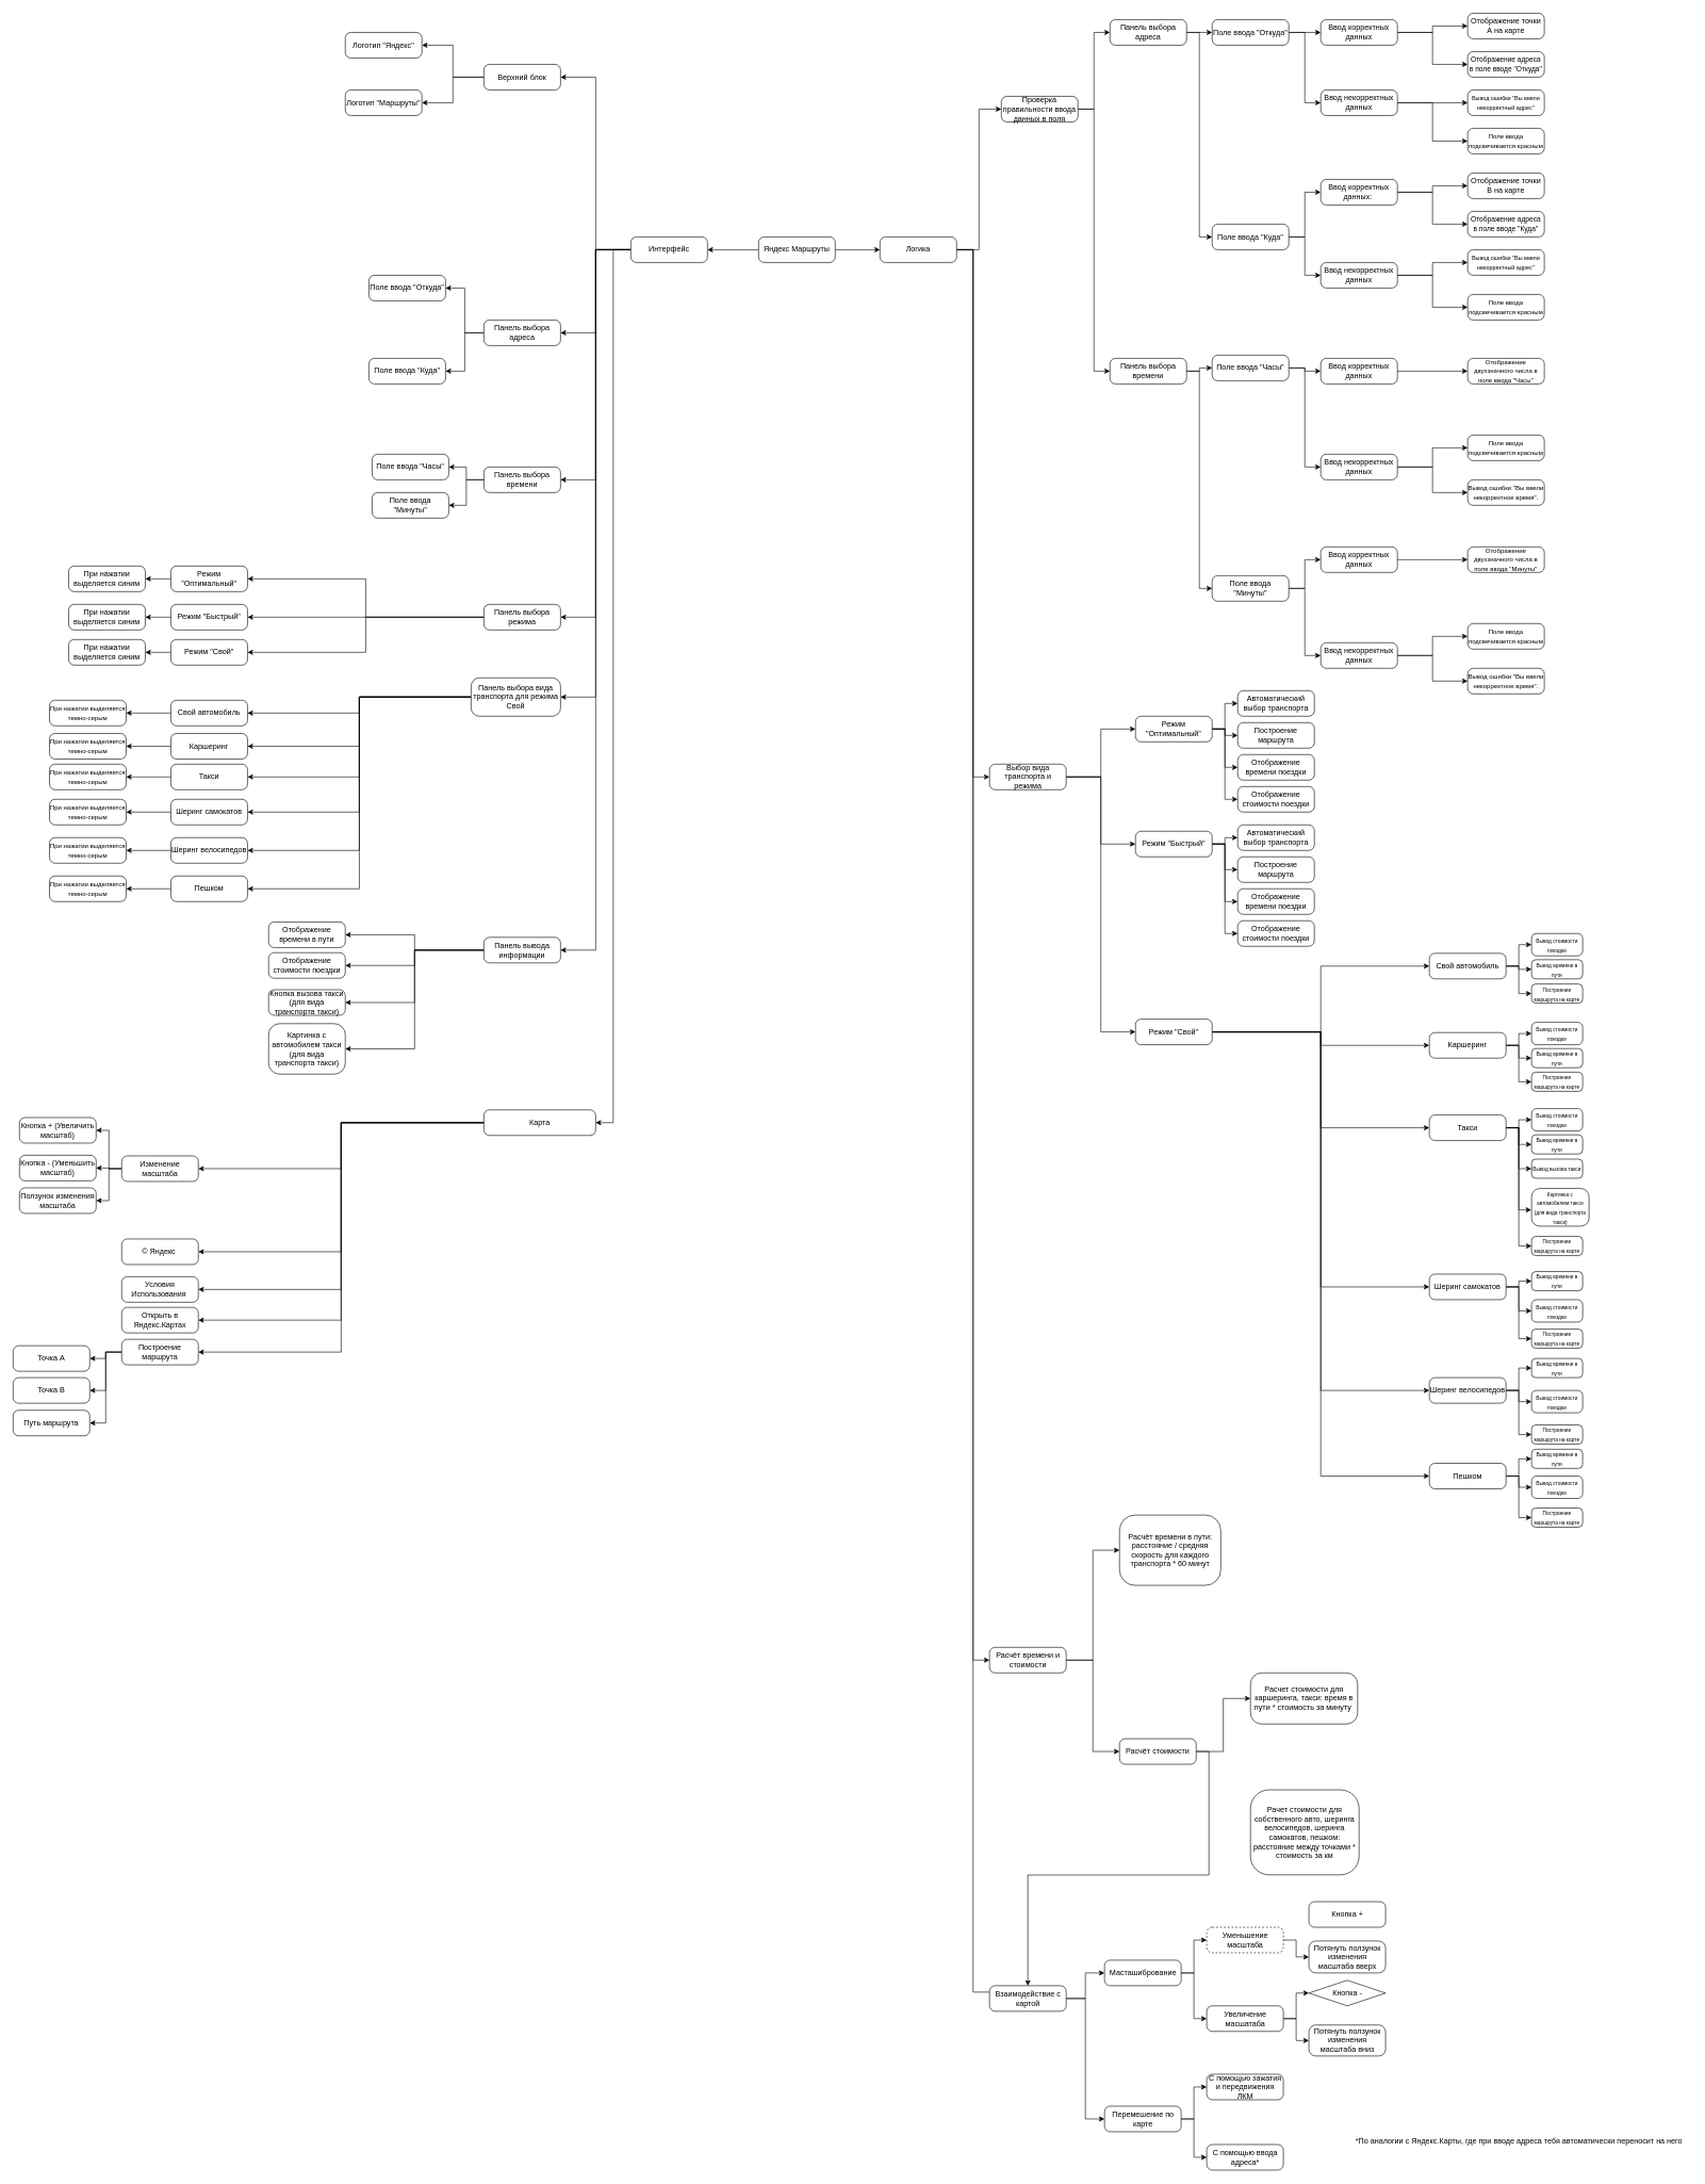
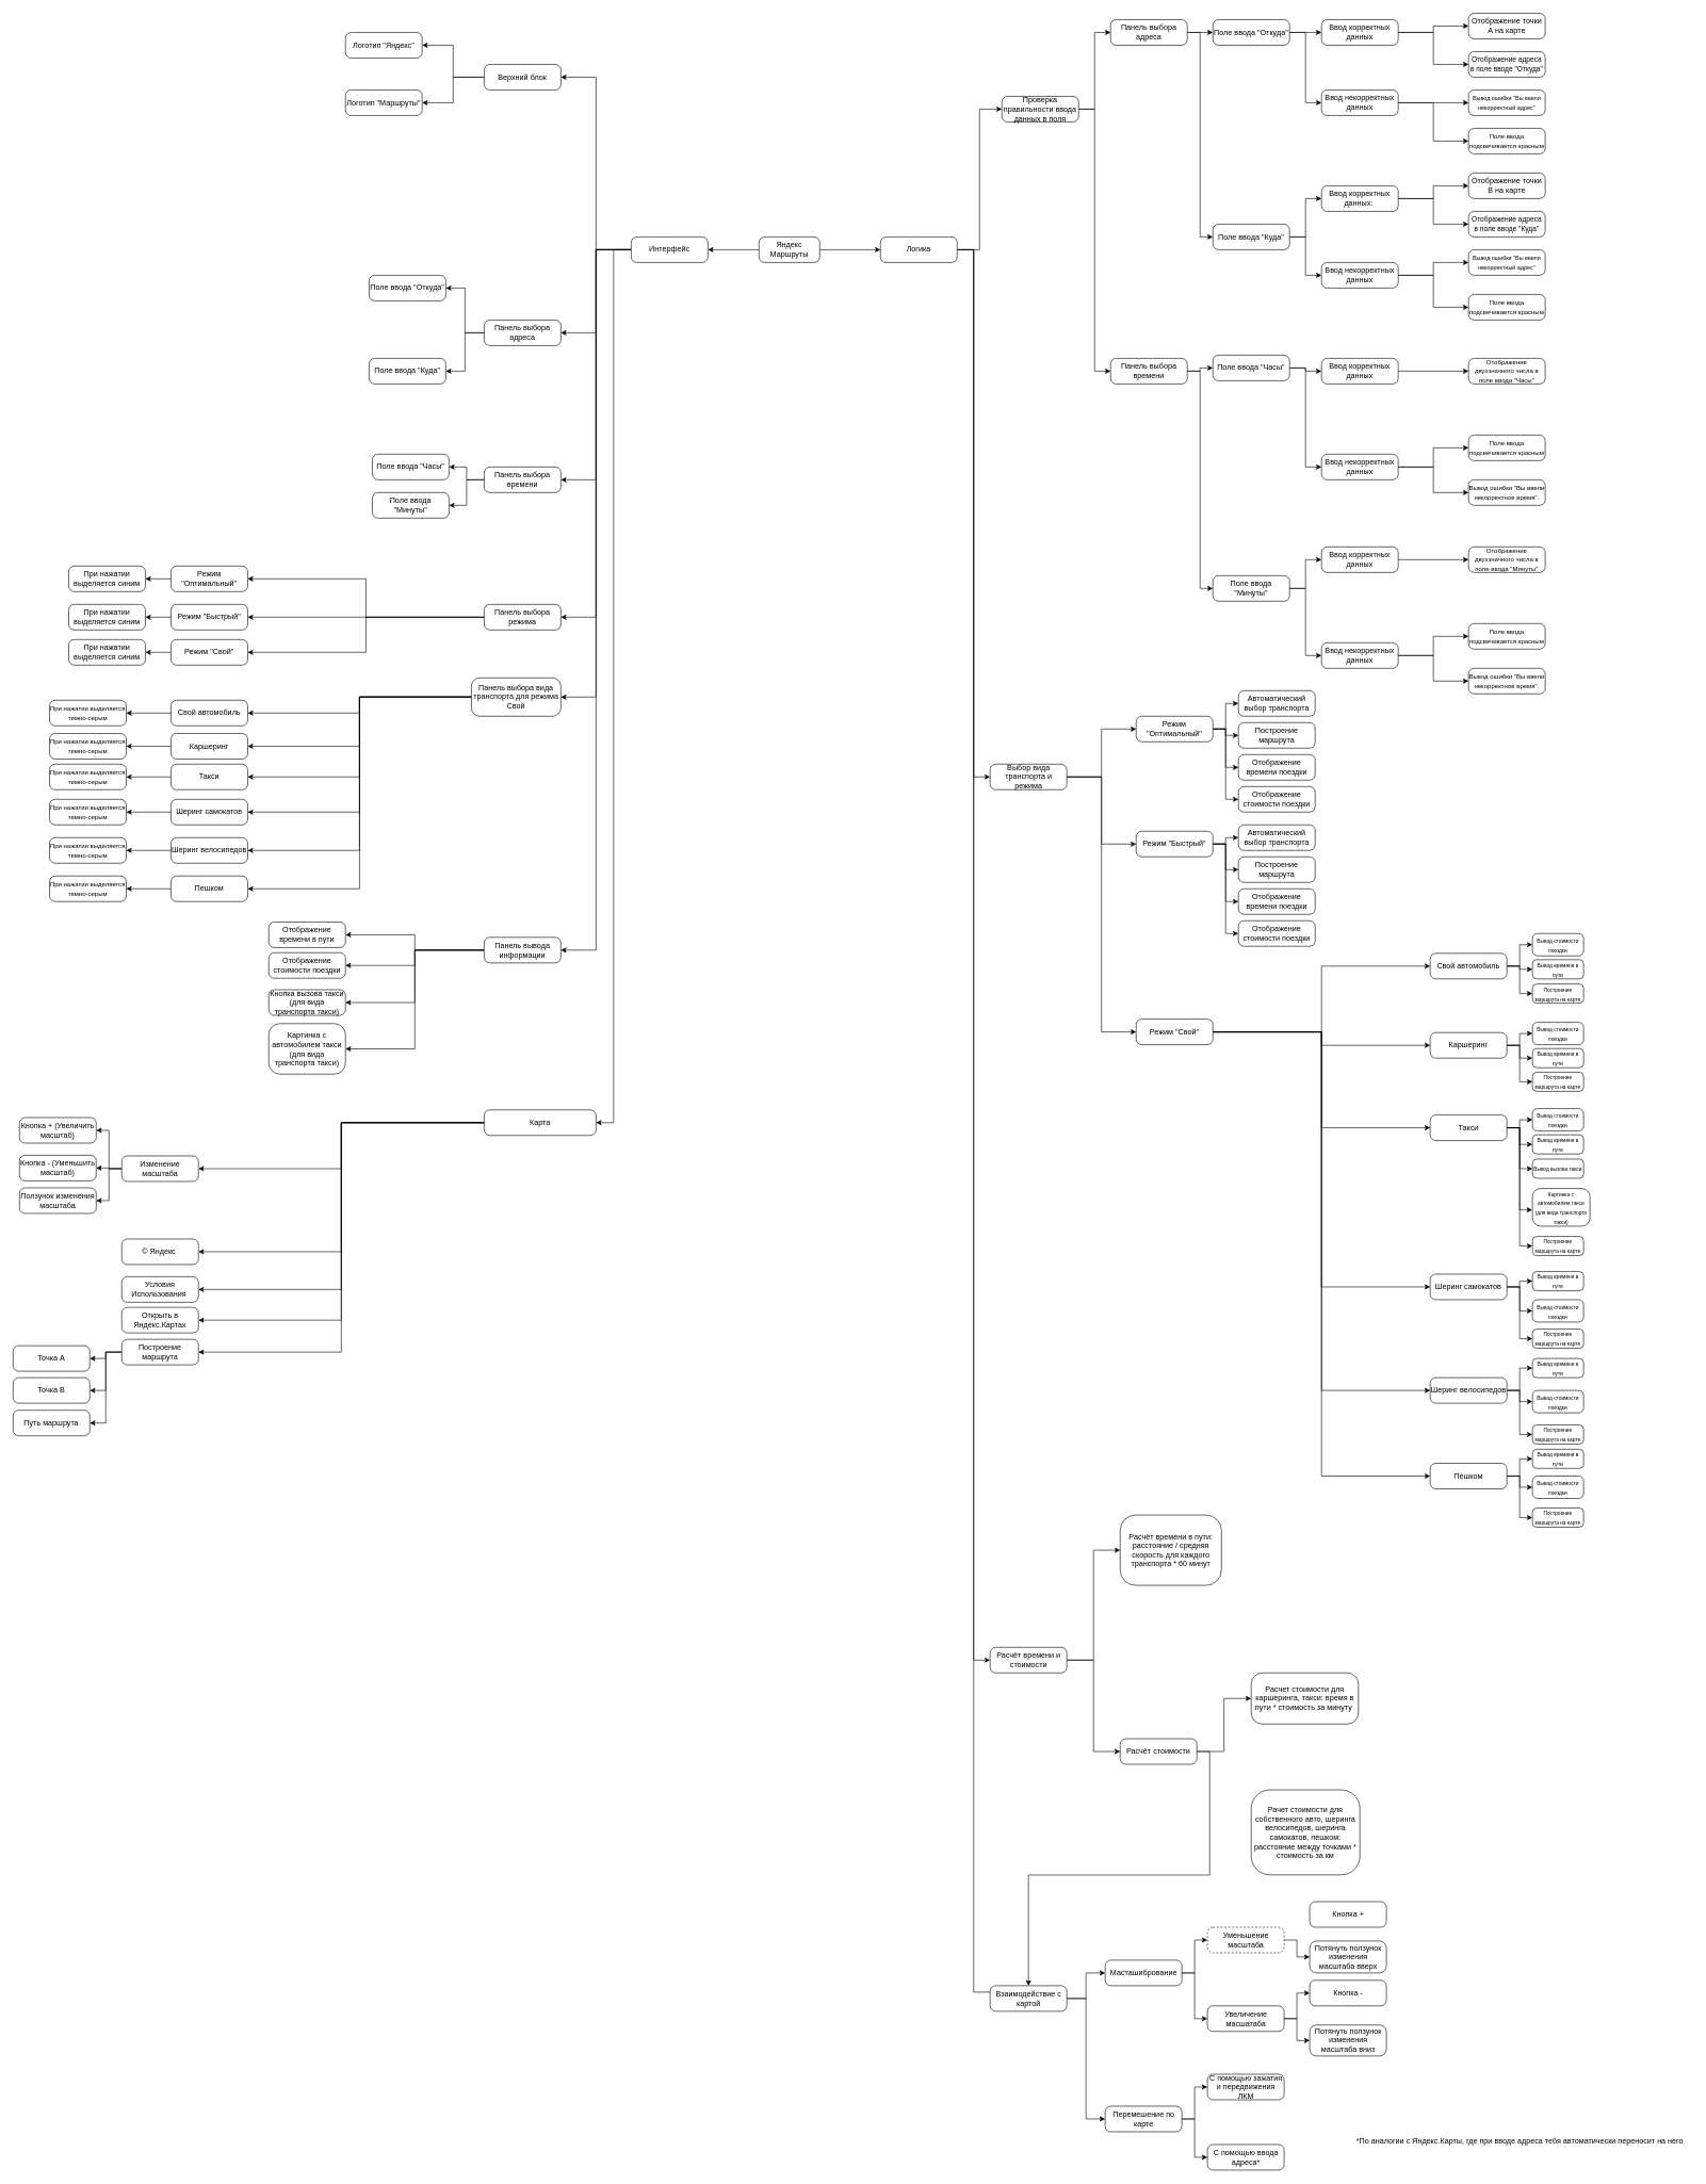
- <mxCell id="135" value="Ввод корректных данных:&amp;nbsp;" style="rounded=1;whiteSpace=wrap;html=1;arcSize=22;" parent="1" vertex="1"><mxGeometry x="2067" y="280" width="120" height="40" as="geometry" /></mxCell>
+ <mxCell id="135" value="Ввод корректных данных:&amp;nbsp;" style="rounded=1;whiteSpace=wrap;html=1;arcSize=22;" parent="1" vertex="1"><mxGeometry x="2067" y="290" width="120" height="40" as="geometry" /></mxCell>
- <mxCell id="4" value="Яндекс Маршруты" style="rounded=1;whiteSpace=wrap;html=1;arcSize=22;" parent="1" vertex="1"><mxGeometry x="1187" y="370" width="120" height="40" as="geometry" /></mxCell>
+ <mxCell id="4" value="Яндекс Маршруты" style="rounded=1;whiteSpace=wrap;html=1;arcSize=22;" parent="1" vertex="1"><mxGeometry x="1187" y="370" width="95" height="40" as="geometry" /></mxCell>
- <mxCell id="245" value="Кнопка -" style="rhombus;whiteSpace=wrap;html=1;arcSize=22;" parent="1" vertex="1"><mxGeometry x="2048.5" y="3098" width="120" height="40" as="geometry" /></mxCell>
+ <mxCell id="245" value="Кнопка -" style="rounded=1;whiteSpace=wrap;html=1;arcSize=22;" parent="1" vertex="1"><mxGeometry x="2048.5" y="3098" width="120" height="40" as="geometry" /></mxCell>
